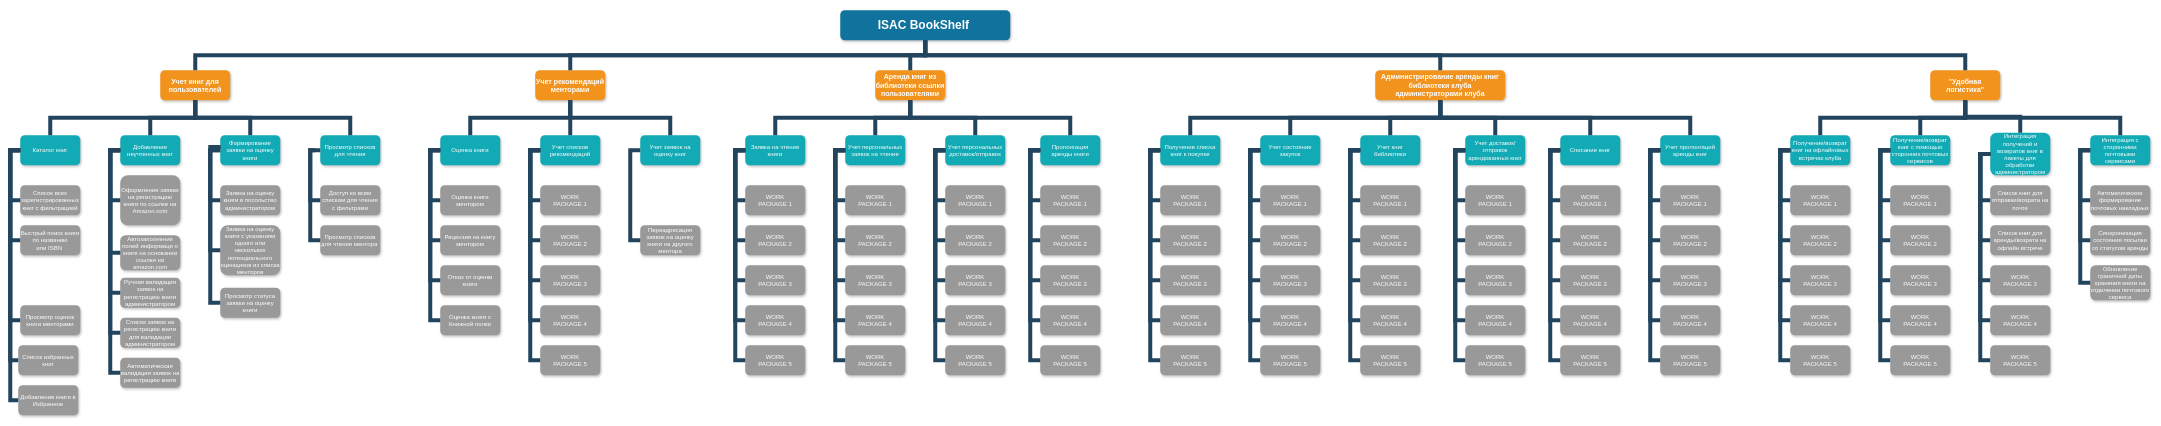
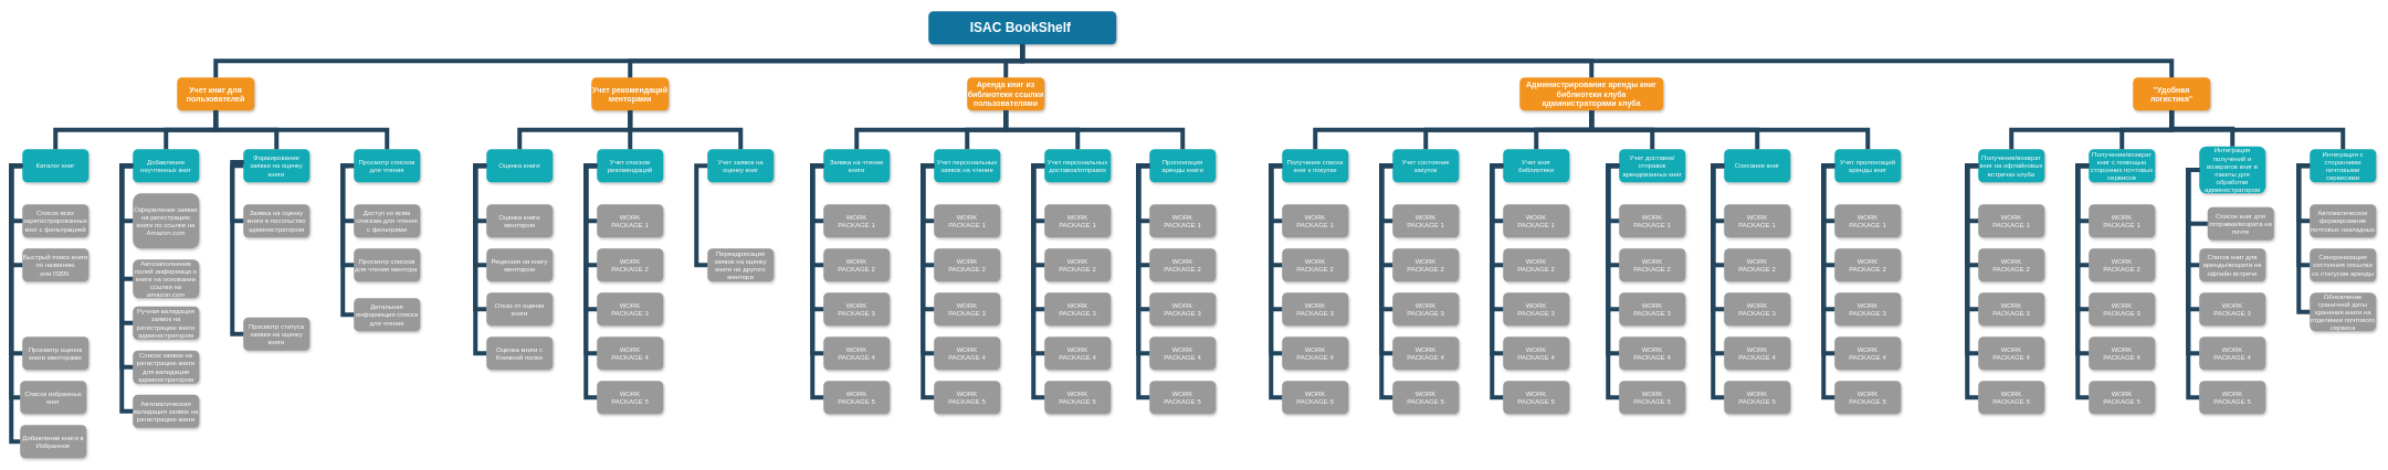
- <mxCell id="216" value="Список книг для отправки/возрата на почте" style="whiteSpace=wrap;rounded=1;fillColor=#999999;strokeColor=none;shadow=1;fontColor=#FFFFFF;fontStyle=0" parent="1" vertex="1"><mxGeometry x="3980" y="370" width="120" height="60" as="geometry" /></mxCell>
+ <mxCell id="216" value="Список книг для отправки/возрата на почте" style="whiteSpace=wrap;rounded=1;fillColor=#999999;strokeColor=none;shadow=1;fontColor=#FFFFFF;fontStyle=0" parent="1" vertex="1"><mxGeometry x="3995" y="375" width="120" height="60" as="geometry" /></mxCell>
- <mxCell id="26" value="" style="edgeStyle=elbowEdgeStyle;elbow=horizontal;rounded=0;fontColor=#000000;endArrow=none;endFill=0;strokeWidth=8;strokeColor=#23445D;" parent="1" source="8" target="11" edge="1"><mxGeometry width="100" height="100" relative="1" as="geometry"><mxPoint x="450" y="310" as="sourcePoint" /><mxPoint x="450" y="410" as="targetPoint" /><Array as="points"><mxPoint x="420" y="370" /></Array></mxGeometry></mxCell>
- <mxCell id="11" value="Заявка на оценку книги с указаниям одного или нескольких потенциального оценщиков из списка менторов" style="whiteSpace=wrap;rounded=1;fillColor=#999999;strokeColor=none;shadow=1;fontColor=#FFFFFF;fontStyle=0" parent="1" vertex="1"><mxGeometry x="440" y="450" width="120" height="100" as="geometry" /></mxCell>
+ <mxCell id="29" value="" style="edgeStyle=elbowEdgeStyle;elbow=horizontal;rounded=0;fontColor=#000000;endArrow=none;endFill=0;strokeWidth=8;strokeColor=#23445D;" parent="1" source="9" target="14" edge="1"><mxGeometry width="100" height="100" relative="1" as="geometry"><mxPoint x="630" y="300" as="sourcePoint" /><mxPoint x="630" y="560" as="targetPoint" /><Array as="points"><mxPoint x="620" y="430" /></Array></mxGeometry></mxCell>
+ <mxCell id="14" value="Детальная информация списка для чтения" style="whiteSpace=wrap;rounded=1;fillColor=#999999;strokeColor=none;shadow=1;fontColor=#FFFFFF;fontStyle=0" parent="1" vertex="1"><mxGeometry x="640" y="540" width="120" height="60" as="geometry" /></mxCell>
